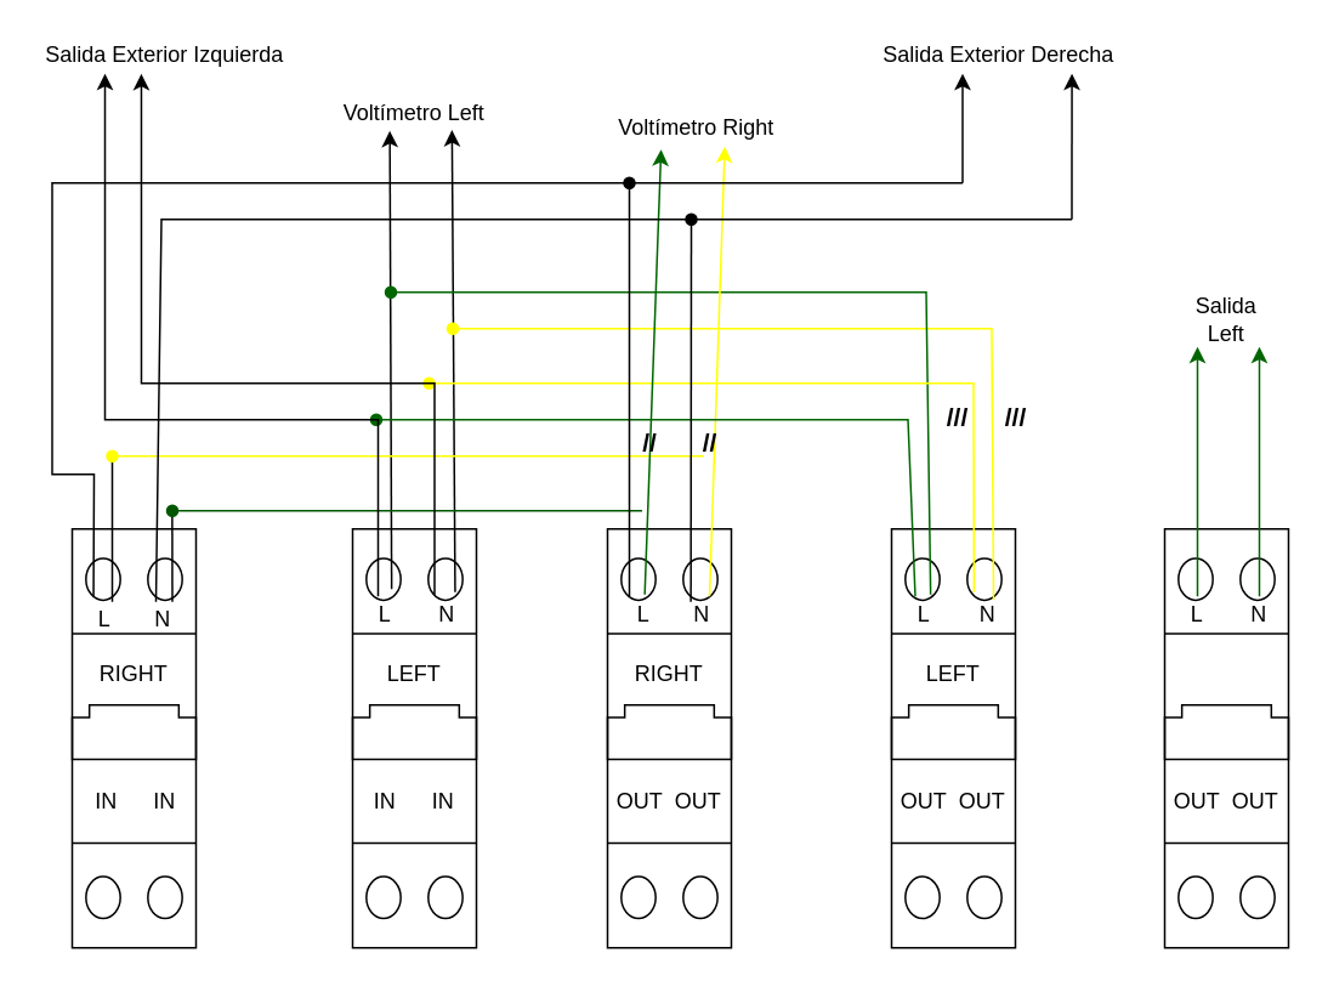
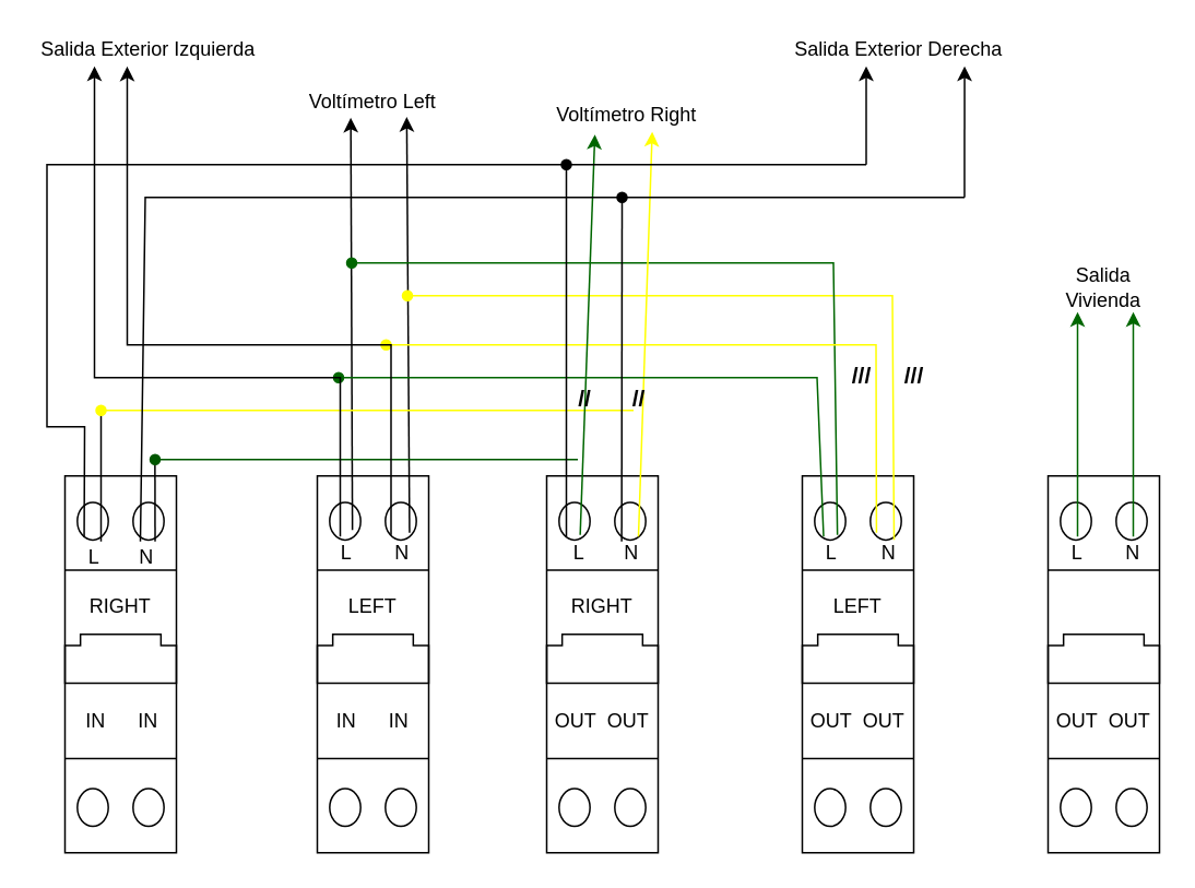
- <mxCell id="45" value="Salida Left" style="text;html=1;strokeColor=none;fillColor=none;align=center;verticalAlign=middle;whiteSpace=wrap;rounded=0;" parent="1" vertex="1"><mxGeometry x="653" y="165" width="40" height="20" as="geometry" /></mxCell>
+ <mxCell id="45" value="Salida Vivienda" style="text;html=1;strokeColor=none;fillColor=none;align=center;verticalAlign=middle;whiteSpace=wrap;rounded=0;" parent="1" vertex="1"><mxGeometry x="653" y="165" width="40" height="20" as="geometry" /></mxCell>
